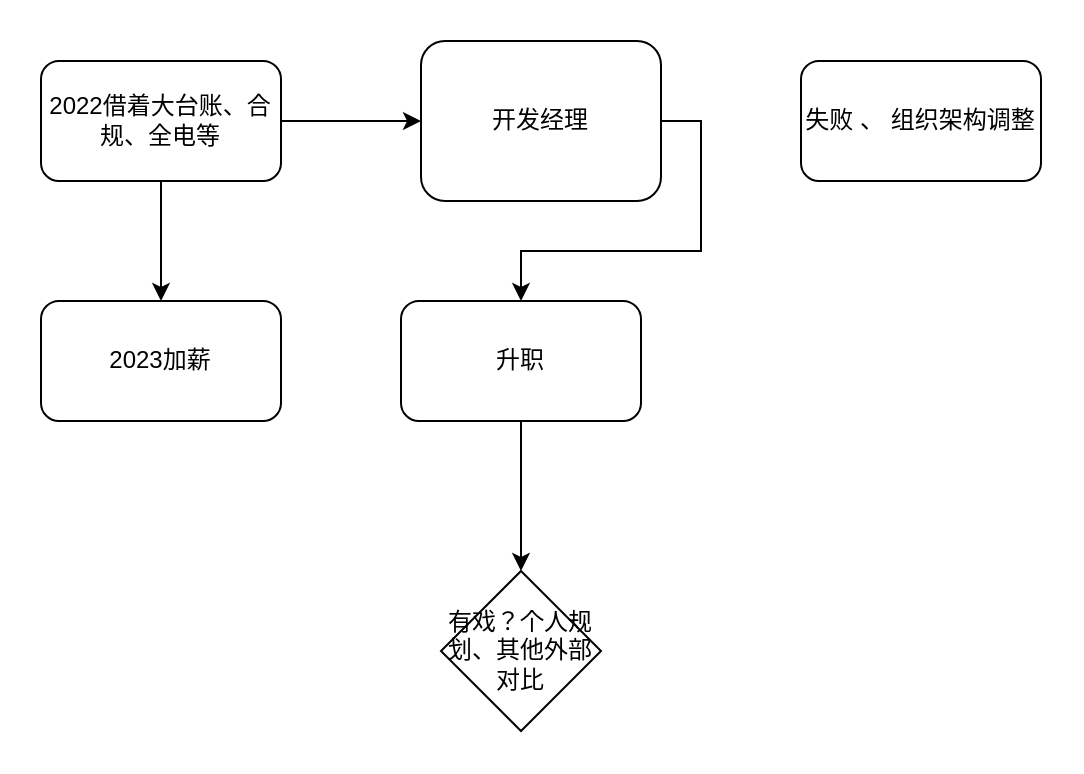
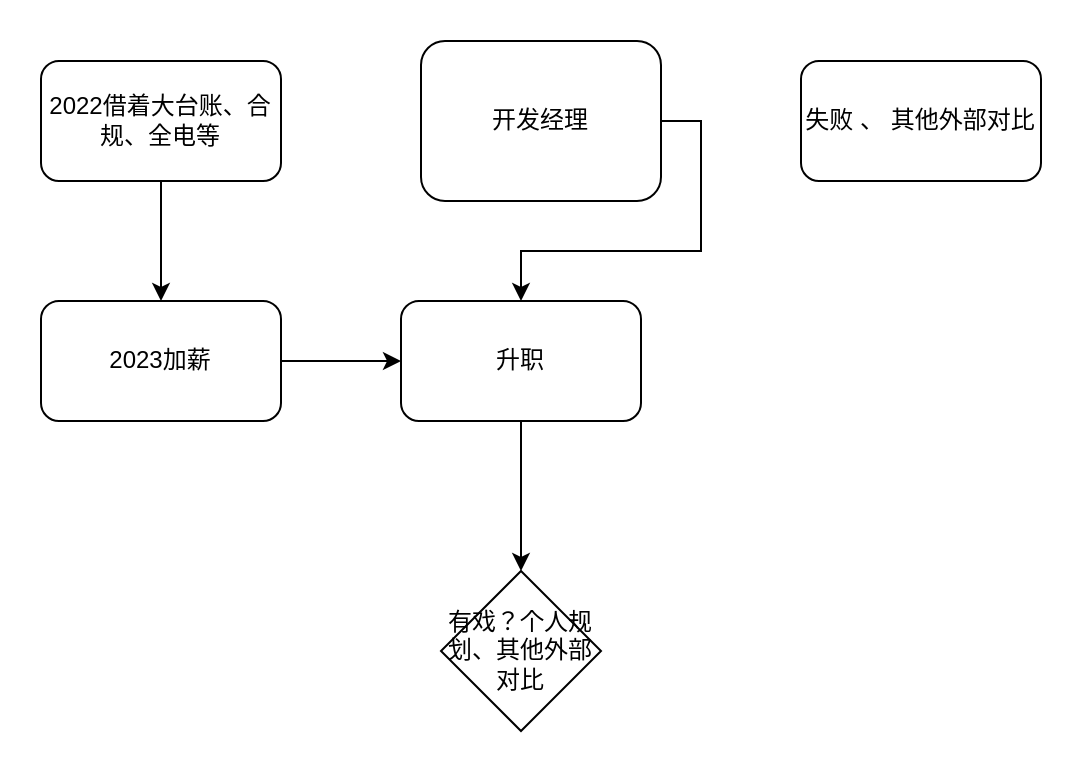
- <mxCell id="2" style="edgeStyle=orthogonalEdgeStyle;rounded=0;orthogonalLoop=1;jettySize=auto;html=1;exitX=1;exitY=0.5;exitDx=0;exitDy=0;" edge="1" parent="1" source="4" target="6"><mxGeometry relative="1" as="geometry" /></mxCell>
- <mxCell id="7" value="失败 、 组织架构调整" style="rounded=1;whiteSpace=wrap;html=1;" vertex="1" parent="1"><mxGeometry x="400" y="30" width="120" height="60" as="geometry" /></mxCell>
+ <mxCell id="7" value="失败 、 其他外部对比" style="rounded=1;whiteSpace=wrap;html=1;" vertex="1" parent="1"><mxGeometry x="400" y="30" width="120" height="60" as="geometry" /></mxCell>
+ <mxCell id="8" style="edgeStyle=orthogonalEdgeStyle;rounded=0;orthogonalLoop=1;jettySize=auto;html=1;exitX=1;exitY=0.5;exitDx=0;exitDy=0;entryX=0;entryY=0.5;entryDx=0;entryDy=0;" edge="1" parent="1" source="9" target="11"><mxGeometry relative="1" as="geometry" /></mxCell>
